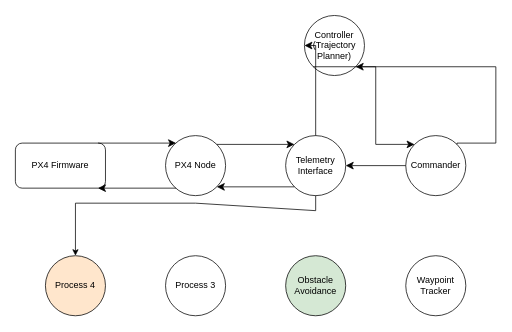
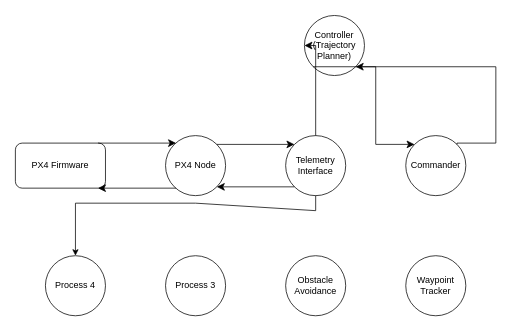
- <mxCell id="11" value="" style="edgeStyle=segmentEdgeStyle;endArrow=classic;html=1;curved=0;rounded=0;endSize=8;startSize=8;entryX=1;entryY=0.5;entryDx=0;entryDy=0;exitX=0;exitY=0.5;exitDx=0;exitDy=0;" edge="1" parent="1" source="3" target="4"><mxGeometry width="50" height="50" relative="1" as="geometry"><mxPoint x="480" y="290" as="sourcePoint" /><mxPoint x="530" y="240" as="targetPoint" /></mxGeometry></mxCell>
- <mxCell id="18" value="&lt;div&gt;Process 4&lt;/div&gt;" style="ellipse;whiteSpace=wrap;html=1;aspect=fixed;fillColor=#ffe6cc;" vertex="1" parent="1"><mxGeometry x="60" y="340" width="80" height="80" as="geometry" /></mxCell>
+ <mxCell id="18" value="&lt;div&gt;Process 4&lt;/div&gt;" style="ellipse;whiteSpace=wrap;html=1;aspect=fixed;" vertex="1" parent="1"><mxGeometry x="60" y="340" width="80" height="80" as="geometry" /></mxCell>
- <mxCell id="16" value="&lt;div&gt;Obstacle Avoidance&lt;/div&gt;" style="ellipse;whiteSpace=wrap;html=1;aspect=fixed;fillColor=#d5e8d4;" vertex="1" parent="1"><mxGeometry x="380" y="340" width="80" height="80" as="geometry" /></mxCell>
+ <mxCell id="16" value="&lt;div&gt;Obstacle Avoidance&lt;/div&gt;" style="ellipse;whiteSpace=wrap;html=1;aspect=fixed;" vertex="1" parent="1"><mxGeometry x="380" y="340" width="80" height="80" as="geometry" /></mxCell>
